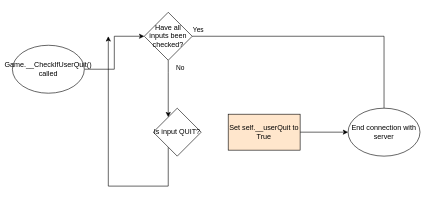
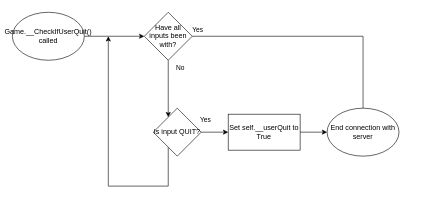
- <mxCell id="6" value="Have all inputs been checked?" style="rhombus;whiteSpace=wrap;html=1;" vertex="1" parent="1"><mxGeometry x="240" y="20" width="80" height="80" as="geometry" /></mxCell>
+ <mxCell id="6" value="Have all inputs been with?" style="rhombus;whiteSpace=wrap;html=1;" vertex="1" parent="1"><mxGeometry x="240" y="20" width="80" height="80" as="geometry" /></mxCell>
- <mxCell id="3" value="Game.__CheckIfUserQuit() called" style="ellipse;whiteSpace=wrap;html=1;" vertex="1" parent="1"><mxGeometry x="20" y="75" width="120" height="80" as="geometry" /></mxCell>
+ <mxCell id="3" value="Game.__CheckIfUserQuit() called" style="ellipse;whiteSpace=wrap;html=1;" vertex="1" parent="1"><mxGeometry x="20" y="20" width="120" height="80" as="geometry" /></mxCell>
+ <mxCell id="7" value="Yes" style="edgeStyle=orthogonalEdgeStyle;rounded=0;orthogonalLoop=1;jettySize=auto;html=1;" edge="1" parent="1" source="9" target="11"><mxGeometry x="-0.667" y="20" relative="1" as="geometry"><mxPoint as="offset" /></mxGeometry></mxCell>
- <mxCell id="11" value="Set self.__userQuit to True" style="whiteSpace=wrap;html=1;fillColor=#ffe6cc;" vertex="1" parent="1"><mxGeometry x="380" y="190" width="120" height="60" as="geometry" /></mxCell>
+ <mxCell id="11" value="Set self.__userQuit to True" style="whiteSpace=wrap;html=1;" vertex="1" parent="1"><mxGeometry x="380" y="190" width="120" height="60" as="geometry" /></mxCell>
- <mxCell id="12" value="End connection with server" style="ellipse;whiteSpace=wrap;html=1;" vertex="1" parent="1"><mxGeometry x="580" y="180" width="120" height="80" as="geometry" /></mxCell>
+ <mxCell id="12" value="End connection with server" style="ellipse;whiteSpace=wrap;html=1;" vertex="1" parent="1"><mxGeometry x="545" y="180" width="120" height="80" as="geometry" /></mxCell>
